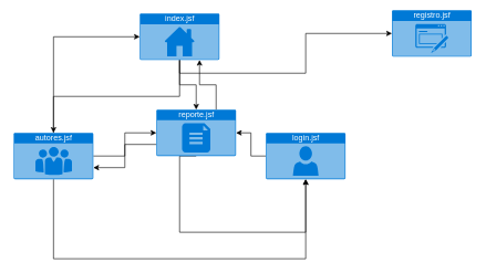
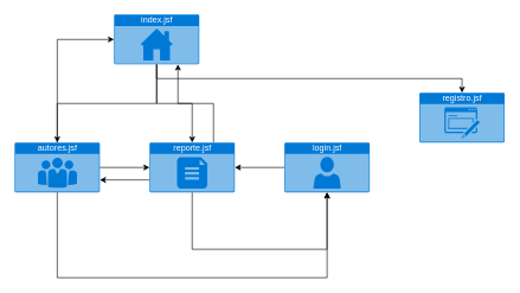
- <mxCell id="16" value="registro.jsf" style="html=1;strokeColor=none;fillColor=#0079D6;labelPosition=center;verticalLabelPosition=middle;verticalAlign=top;align=center;fontSize=12;outlineConnect=0;spacingTop=-6;fontColor=#FFFFFF;shape=mxgraph.sitemap.form;" vertex="1" parent="1"><mxGeometry x="590" y="15" width="120" height="70" as="geometry" /></mxCell>
+ <mxCell id="16" value="registro.jsf" style="html=1;strokeColor=none;fillColor=#0079D6;labelPosition=center;verticalLabelPosition=middle;verticalAlign=top;align=center;fontSize=12;outlineConnect=0;spacingTop=-6;fontColor=#FFFFFF;shape=mxgraph.sitemap.form;" vertex="1" parent="1"><mxGeometry x="590" y="130" width="120" height="70" as="geometry" /></mxCell>
- <mxCell id="5" value="index.jsf" style="html=1;strokeColor=none;fillColor=#0079D6;labelPosition=center;verticalLabelPosition=middle;verticalAlign=top;align=center;fontSize=12;outlineConnect=0;spacingTop=-6;fontColor=#FFFFFF;shape=mxgraph.sitemap.home;" parent="1" vertex="1"><mxGeometry x="210" y="20" width="120" height="70" as="geometry" /></mxCell>
+ <mxCell id="5" value="index.jsf" style="html=1;strokeColor=none;fillColor=#0079D6;labelPosition=center;verticalLabelPosition=middle;verticalAlign=top;align=center;fontSize=12;outlineConnect=0;spacingTop=-6;fontColor=#FFFFFF;shape=mxgraph.sitemap.home;" parent="1" vertex="1"><mxGeometry x="160" y="20" width="120" height="70" as="geometry" /></mxCell>
- <mxCell id="11" value="reporte.jsf" style="html=1;strokeColor=none;fillColor=#0079D6;labelPosition=center;verticalLabelPosition=middle;verticalAlign=top;align=center;fontSize=12;outlineConnect=0;spacingTop=-6;fontColor=#FFFFFF;shape=mxgraph.sitemap.document;" parent="1" vertex="1"><mxGeometry x="235" y="165" width="120" height="70" as="geometry" /></mxCell>
+ <mxCell id="11" value="reporte.jsf" style="html=1;strokeColor=none;fillColor=#0079D6;labelPosition=center;verticalLabelPosition=middle;verticalAlign=top;align=center;fontSize=12;outlineConnect=0;spacingTop=-6;fontColor=#FFFFFF;shape=mxgraph.sitemap.document;" parent="1" vertex="1"><mxGeometry x="210" y="200" width="120" height="70" as="geometry" /></mxCell>
